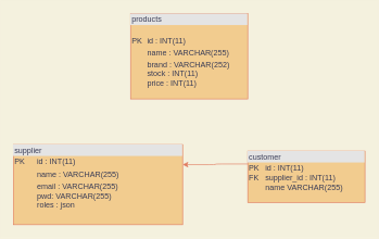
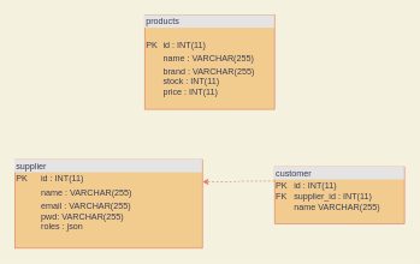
- <mxCell id="2" value="&lt;div style=&quot;box-sizing: border-box ; width: 100% ; background: #e4e4e4 ; padding: 2px&quot;&gt;products&lt;/div&gt;&lt;table style=&quot;width: 100% ; font-size: 1em&quot; cellpadding=&quot;2&quot; cellspacing=&quot;0&quot;&gt;&lt;tbody&gt;&lt;tr&gt;&lt;td&gt;&lt;br&gt;PK&lt;/td&gt;&lt;td&gt;&lt;br&gt;id : INT(11)&lt;br&gt;&lt;/td&gt;&lt;/tr&gt;&lt;tr&gt;&lt;td&gt;&lt;br&gt;&lt;/td&gt;&lt;td&gt;name : VARCHAR(255)&lt;br&gt;&lt;/td&gt;&lt;/tr&gt;&lt;tr&gt;&lt;td&gt;&lt;/td&gt;&lt;td&gt;brand : VARCHAR(252)&lt;br&gt;stock : INT(11)&lt;br&gt;price : INT(11)&lt;br&gt;&lt;br&gt;&lt;/td&gt;&lt;/tr&gt;&lt;/tbody&gt;&lt;/table&gt;" style="verticalAlign=top;align=left;overflow=fill;html=1;rounded=0;sketch=0;strokeColor=#E07A5F;fillColor=#F2CC8F;fontColor=#393C56;" parent="1" vertex="1"><mxGeometry x="200" y="20" width="180" height="131" as="geometry" /></mxCell>
+ <mxCell id="2" value="&lt;div style=&quot;box-sizing: border-box ; width: 100% ; background: #e4e4e4 ; padding: 2px&quot;&gt;products&lt;/div&gt;&lt;table style=&quot;width: 100% ; font-size: 1em&quot; cellpadding=&quot;2&quot; cellspacing=&quot;0&quot;&gt;&lt;tbody&gt;&lt;tr&gt;&lt;td&gt;&lt;br&gt;PK&lt;/td&gt;&lt;td&gt;&lt;br&gt;id : INT(11)&lt;br&gt;&lt;/td&gt;&lt;/tr&gt;&lt;tr&gt;&lt;td&gt;&lt;br&gt;&lt;/td&gt;&lt;td&gt;name : VARCHAR(255)&lt;br&gt;&lt;/td&gt;&lt;/tr&gt;&lt;tr&gt;&lt;td&gt;&lt;/td&gt;&lt;td&gt;brand : VARCHAR(255)&lt;br&gt;stock : INT(11)&lt;br&gt;price : INT(11)&lt;br&gt;&lt;br&gt;&lt;/td&gt;&lt;/tr&gt;&lt;/tbody&gt;&lt;/table&gt;" style="verticalAlign=top;align=left;overflow=fill;html=1;rounded=0;sketch=0;strokeColor=#E07A5F;fillColor=#F2CC8F;fontColor=#393C56;" parent="1" vertex="1"><mxGeometry x="200" y="20" width="180" height="131" as="geometry" /></mxCell>
- <mxCell id="3" value="" style="edgeStyle=orthogonalEdgeStyle;curved=0;rounded=1;sketch=0;orthogonalLoop=1;jettySize=auto;html=1;strokeColor=#E07A5F;fillColor=#F2CC8F;fontColor=#393C56;entryX=1;entryY=0.25;entryDx=0;entryDy=0;exitX=0;exitY=0.25;exitDx=0;exitDy=0;" parent="1" source="4" target="5" edge="1"><mxGeometry relative="1" as="geometry"><mxPoint x="457" y="264" as="sourcePoint" /></mxGeometry></mxCell>
+ <mxCell id="3" value="" style="edgeStyle=orthogonalEdgeStyle;curved=0;rounded=1;sketch=0;orthogonalLoop=1;jettySize=auto;html=1;strokeColor=#E07A5F;fillColor=#F2CC8F;fontColor=#393C56;entryX=1;entryY=0.25;entryDx=0;entryDy=0;exitX=0;exitY=0.25;exitDx=0;exitDy=0;dashed=1;" parent="1" source="4" target="5" edge="1"><mxGeometry relative="1" as="geometry"><mxPoint x="457" y="264" as="sourcePoint" /></mxGeometry></mxCell>
